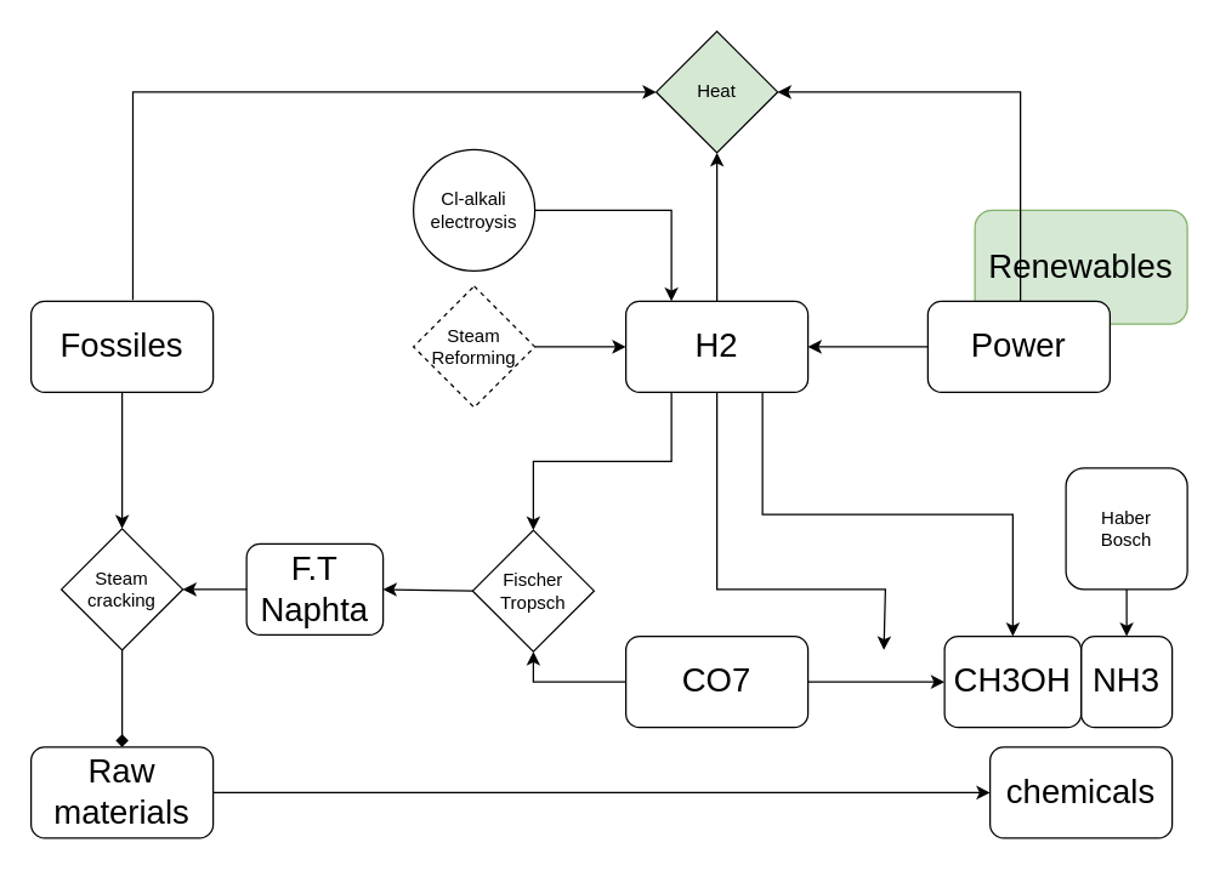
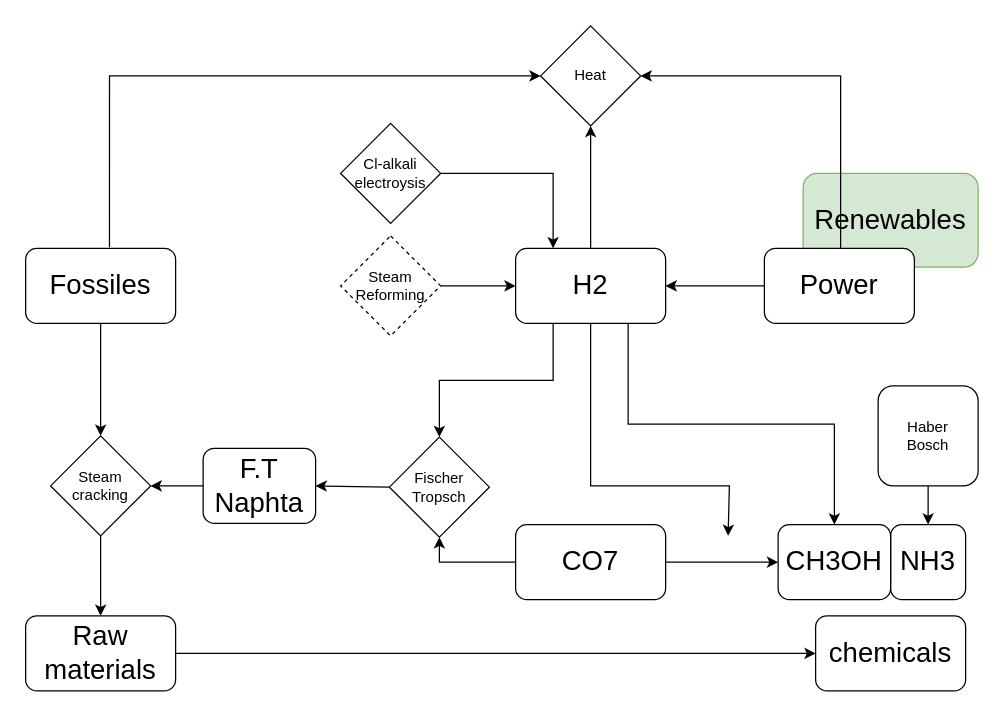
- <mxCell id="19" value="Heat" style="rhombus;whiteSpace=wrap;html=1;fillColor=#d5e8d4;" vertex="1" parent="1"><mxGeometry x="432" y="20" width="80" height="80" as="geometry" /></mxCell>
+ <mxCell id="19" value="Heat" style="rhombus;whiteSpace=wrap;html=1;" vertex="1" parent="1"><mxGeometry x="432" y="20" width="80" height="80" as="geometry" /></mxCell>
- <mxCell id="24" value="Cl-alkali electroysis" style="ellipse;whiteSpace=wrap;html=1;" vertex="1" parent="1"><mxGeometry x="272" y="98" width="80" height="80" as="geometry" /></mxCell>
+ <mxCell id="24" value="Cl-alkali electroysis" style="rhombus;whiteSpace=wrap;html=1;" vertex="1" parent="1"><mxGeometry x="272" y="98" width="80" height="80" as="geometry" /></mxCell>
- <mxCell id="15" value="" style="edgeStyle=orthogonalEdgeStyle;rounded=0;orthogonalLoop=1;jettySize=auto;html=1;endArrow=diamond;" edge="1" parent="1" source="16" target="14"><mxGeometry relative="1" as="geometry" /></mxCell>
+ <mxCell id="15" value="" style="edgeStyle=orthogonalEdgeStyle;rounded=0;orthogonalLoop=1;jettySize=auto;html=1;" edge="1" parent="1" source="16" target="14"><mxGeometry relative="1" as="geometry" /></mxCell>
